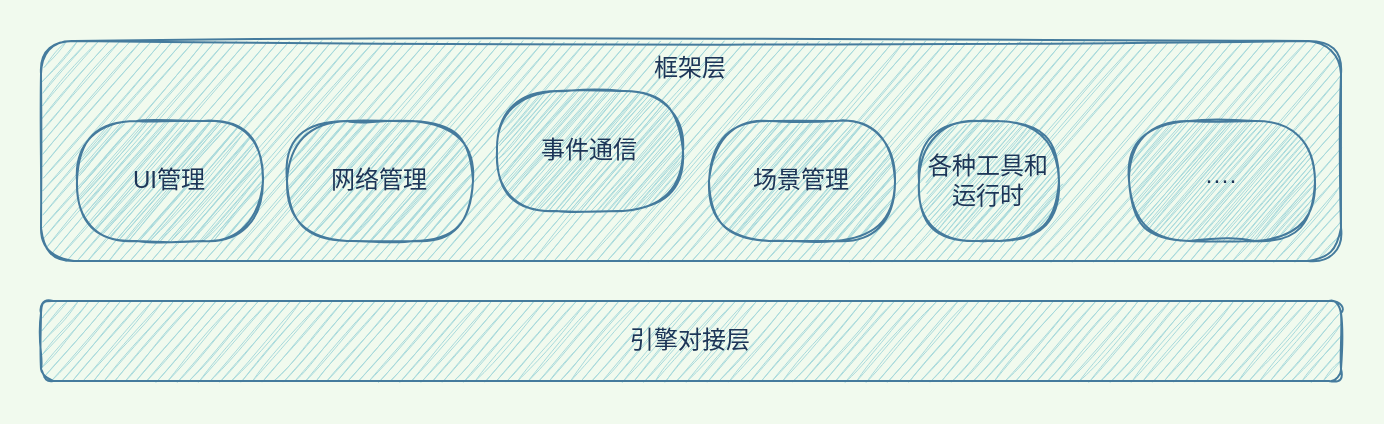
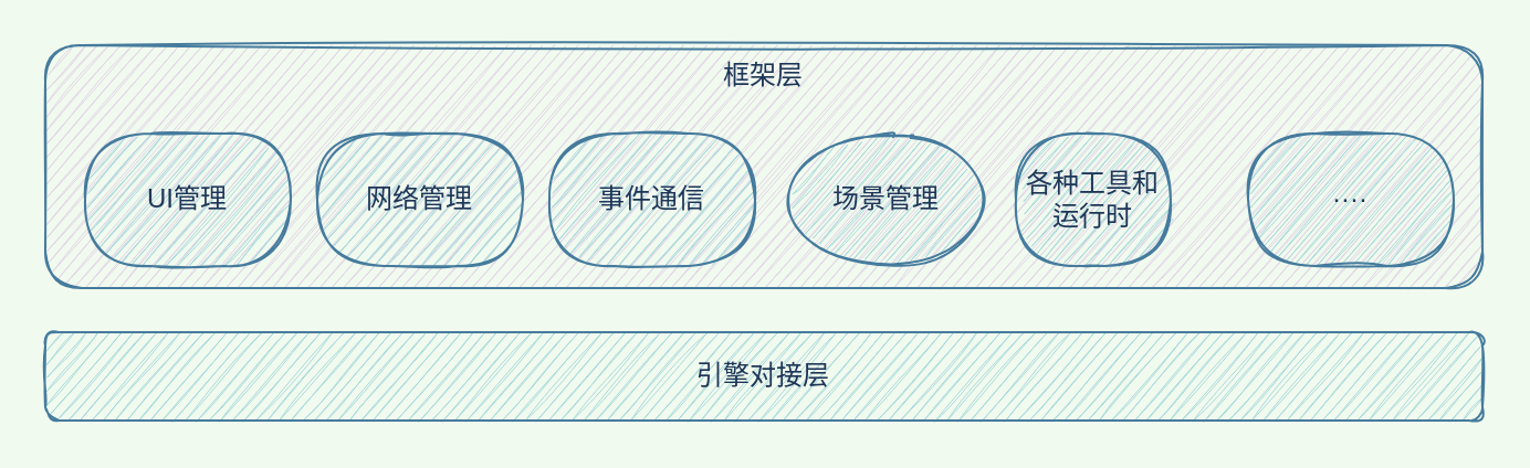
- <mxCell id="7" value="事件通信" style="rounded=1;whiteSpace=wrap;html=1;arcSize=50;sketch=1;fillColor=#A8DADC;strokeColor=#457B9D;fontColor=#1D3557;" vertex="1" parent="3"><mxGeometry x="228" y="25" width="93" height="60" as="geometry" /></mxCell>
+ <mxCell id="7" value="事件通信" style="rounded=1;whiteSpace=wrap;html=1;arcSize=50;sketch=1;fillColor=#A8DADC;strokeColor=#457B9D;fontColor=#1D3557;" vertex="1" parent="3"><mxGeometry x="228" y="40" width="93" height="60" as="geometry" /></mxCell>
- <mxCell id="4" value="框架层" style="rounded=1;whiteSpace=wrap;html=1;horizontal=1;verticalAlign=top;sketch=1;fillColor=#A8DADC;strokeColor=#457B9D;fontColor=#1D3557;" vertex="1" parent="3"><mxGeometry width="650" height="110" as="geometry" /></mxCell>
+ <mxCell id="4" value="框架层" style="rounded=1;whiteSpace=wrap;html=1;horizontal=1;verticalAlign=top;sketch=1;fillColor=#e1d5e7;strokeColor=#457B9D;fontColor=#1D3557;" vertex="1" parent="3"><mxGeometry width="650" height="110" as="geometry" /></mxCell>
- <mxCell id="8" value="场景管理" style="rounded=1;whiteSpace=wrap;html=1;arcSize=50;sketch=1;fillColor=#A8DADC;strokeColor=#457B9D;fontColor=#1D3557;" vertex="1" parent="3"><mxGeometry x="334" y="40" width="93" height="60" as="geometry" /></mxCell>
+ <mxCell id="8" value="场景管理" style="ellipse;whiteSpace=wrap;html=1;arcSize=50;sketch=1;fillColor=#A8DADC;strokeColor=#457B9D;fontColor=#1D3557;" vertex="1" parent="3"><mxGeometry x="334" y="40" width="93" height="60" as="geometry" /></mxCell>
